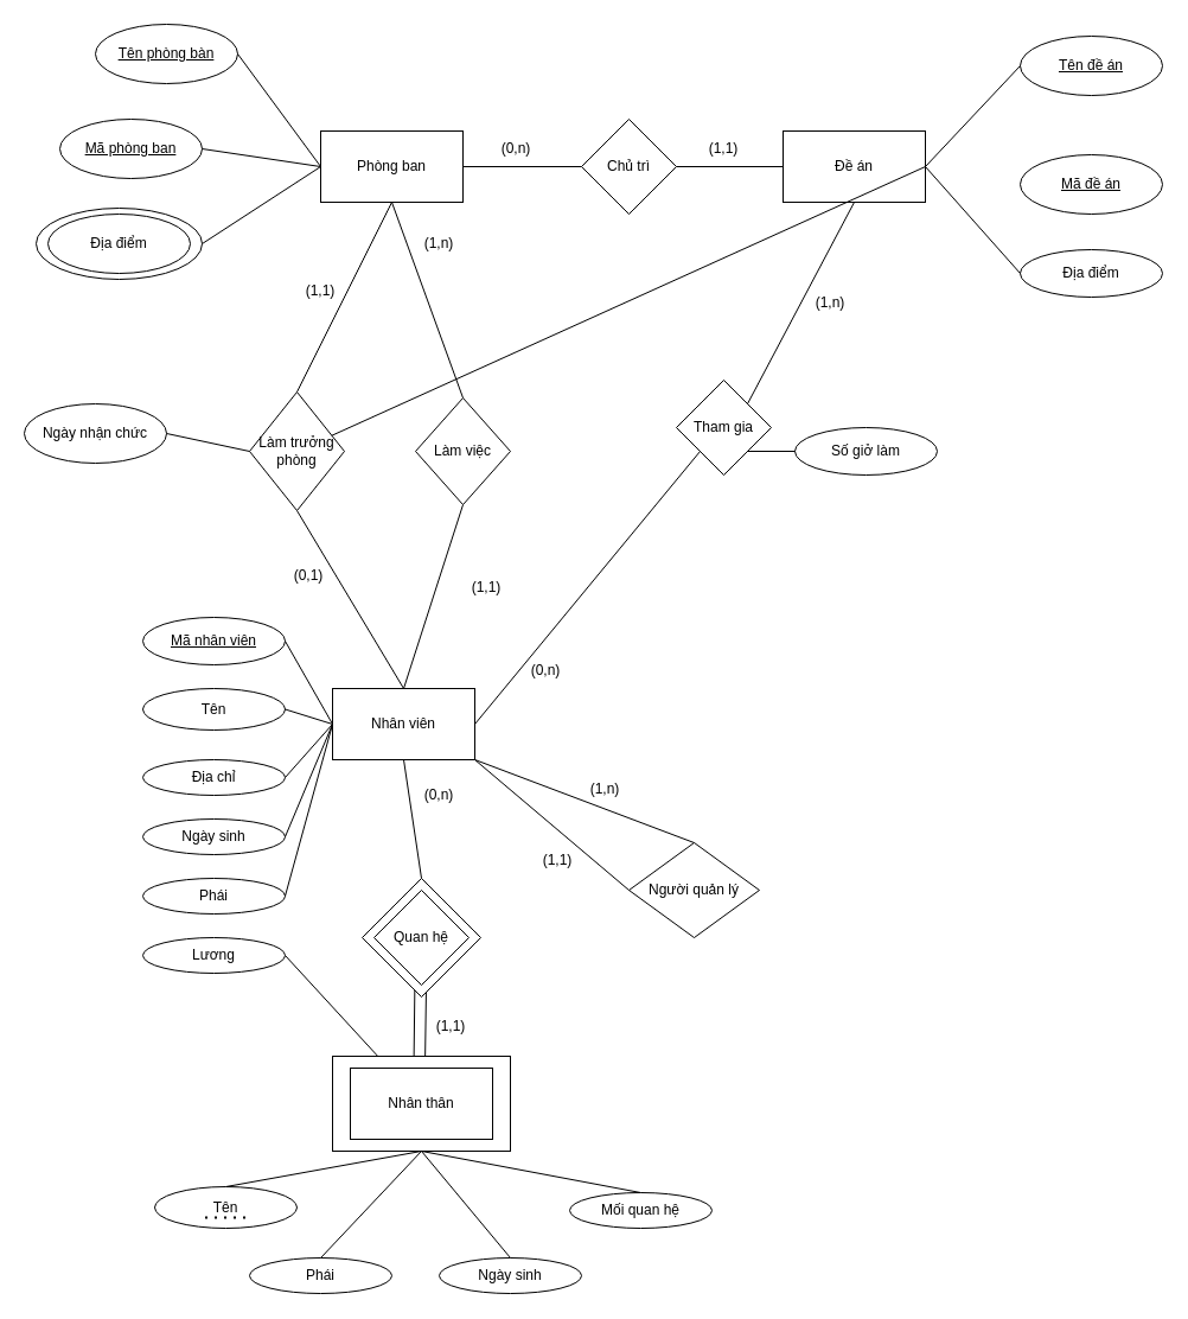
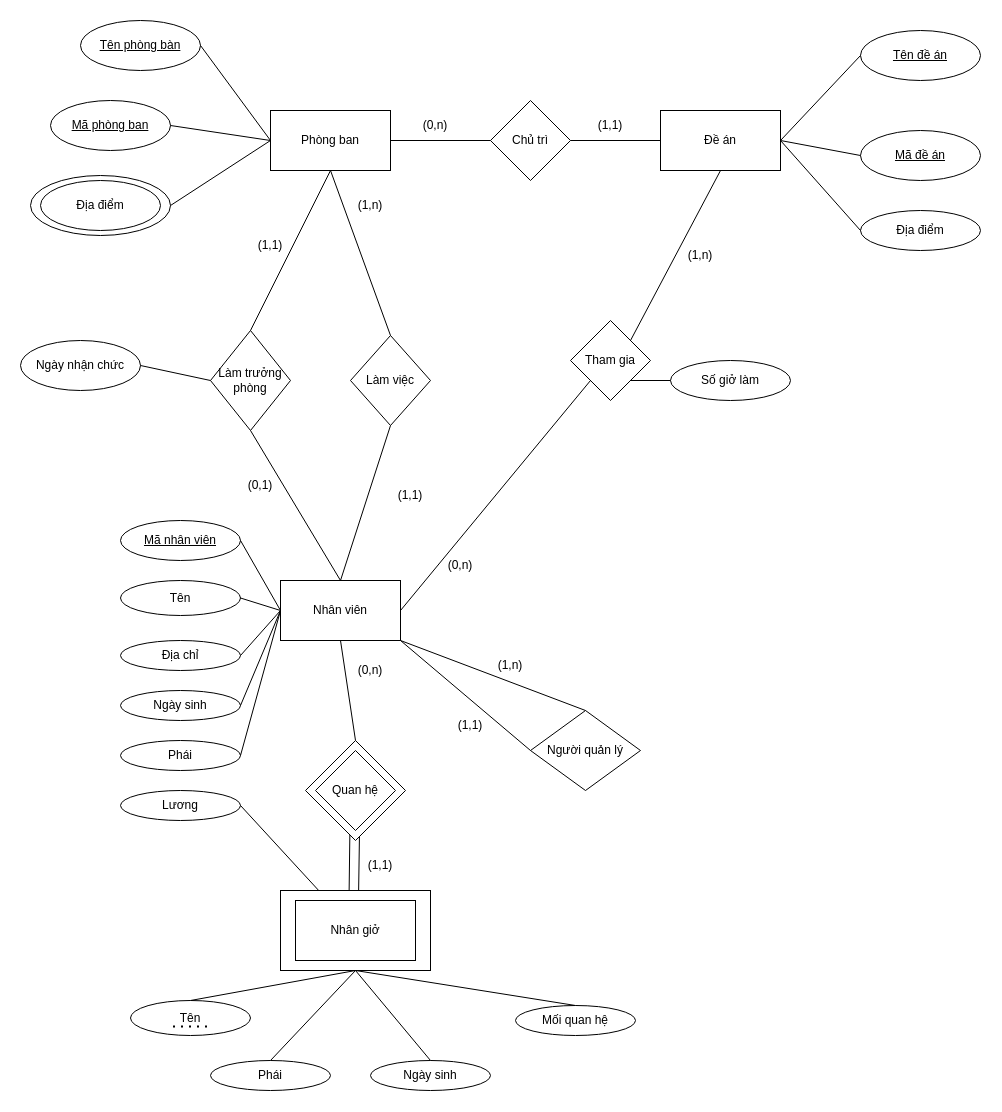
- <mxCell id="44" value="" style="endArrow=none;html=1;rounded=0;exitX=1;exitY=0.5;exitDx=0;exitDy=0;" parent="40" source="41" target="27" edge="1"><mxGeometry width="50" height="50" relative="1" as="geometry"><mxPoint x="180" y="210" as="sourcePoint" /><mxPoint x="230" y="160" as="targetPoint" /></mxGeometry></mxCell>
+ <mxCell id="44" value="" style="endArrow=none;html=1;rounded=0;exitX=1;exitY=0.5;exitDx=0;exitDy=0;entryX=0;entryY=0.5;entryDx=0;entryDy=0;" parent="40" source="41" target="43" edge="1"><mxGeometry width="50" height="50" relative="1" as="geometry"><mxPoint x="180" y="210" as="sourcePoint" /><mxPoint x="230" y="160" as="targetPoint" /></mxGeometry></mxCell>
- <mxCell id="25" value="Nhân thân" style="rounded=0;whiteSpace=wrap;html=1;" parent="23" vertex="1"><mxGeometry x="15" y="10" width="120" height="60" as="geometry" /></mxCell>
+ <mxCell id="25" value="Nhân giở" style="rounded=0;whiteSpace=wrap;html=1;" parent="23" vertex="1"><mxGeometry x="15" y="10" width="120" height="60" as="geometry" /></mxCell>
- <mxCell id="65" value="Mối quan hệ" style="ellipse;whiteSpace=wrap;html=1;" parent="1" vertex="1"><mxGeometry x="480" y="1005" width="120" height="30" as="geometry" /></mxCell>
+ <mxCell id="65" value="Mối quan hệ" style="ellipse;whiteSpace=wrap;html=1;" parent="1" vertex="1"><mxGeometry x="515" y="1005" width="120" height="30" as="geometry" /></mxCell>
